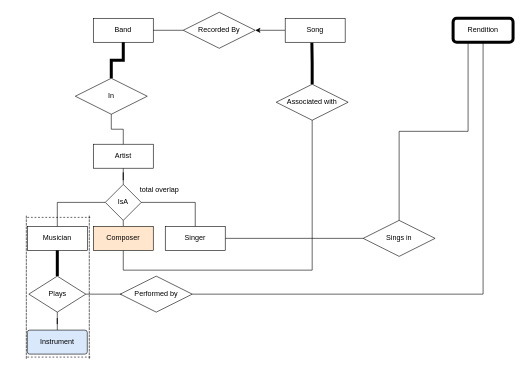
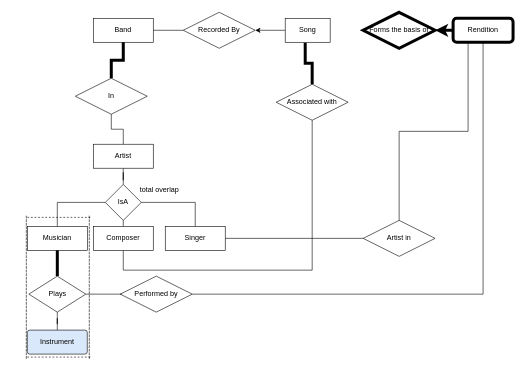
- <mxCell id="14" value="Song" style="whiteSpace=wrap;html=1;align=center;" vertex="1" parent="1"><mxGeometry x="475" y="30" width="100" height="40" as="geometry" /></mxCell>
+ <mxCell id="14" value="Song" style="whiteSpace=wrap;html=1;align=center;" vertex="1" parent="1"><mxGeometry x="475" y="30" width="75" height="40" as="geometry" /></mxCell>
+ <mxCell id="19" value="Forms the basis of" style="shape=rhombus;perimeter=rhombusPerimeter;whiteSpace=wrap;html=1;align=center;strokeColor=default;strokeWidth=5;fillColor=none;gradientColor=none;" vertex="1" parent="1"><mxGeometry x="605" y="20" width="120" height="60" as="geometry" /></mxCell>
+ <mxCell id="15" value="" style="edgeStyle=orthogonalEdgeStyle;rounded=0;orthogonalLoop=1;jettySize=auto;html=1;endArrow=classic;endFill=1;strokeWidth=5;" edge="1" parent="1" source="16" target="19"><mxGeometry relative="1" as="geometry" /></mxCell>
- <mxCell id="10" value="Composer" style="whiteSpace=wrap;html=1;align=center;fillColor=#ffe6cc;" vertex="1" parent="1"><mxGeometry x="155" y="377" width="100" height="40" as="geometry" /></mxCell>
+ <mxCell id="10" value="Composer" style="whiteSpace=wrap;html=1;align=center;" vertex="1" parent="1"><mxGeometry x="155" y="377" width="100" height="40" as="geometry" /></mxCell>
- <mxCell id="33" value="Sings in" style="shape=rhombus;perimeter=rhombusPerimeter;whiteSpace=wrap;html=1;align=center;strokeColor=default;strokeWidth=1;fillColor=none;gradientColor=none;" vertex="1" parent="1"><mxGeometry x="605" y="367" width="120" height="60" as="geometry" /></mxCell>
+ <mxCell id="33" value="Artist in" style="shape=rhombus;perimeter=rhombusPerimeter;whiteSpace=wrap;html=1;align=center;strokeColor=default;strokeWidth=1;fillColor=none;gradientColor=none;" vertex="1" parent="1"><mxGeometry x="605" y="367" width="120" height="60" as="geometry" /></mxCell>
